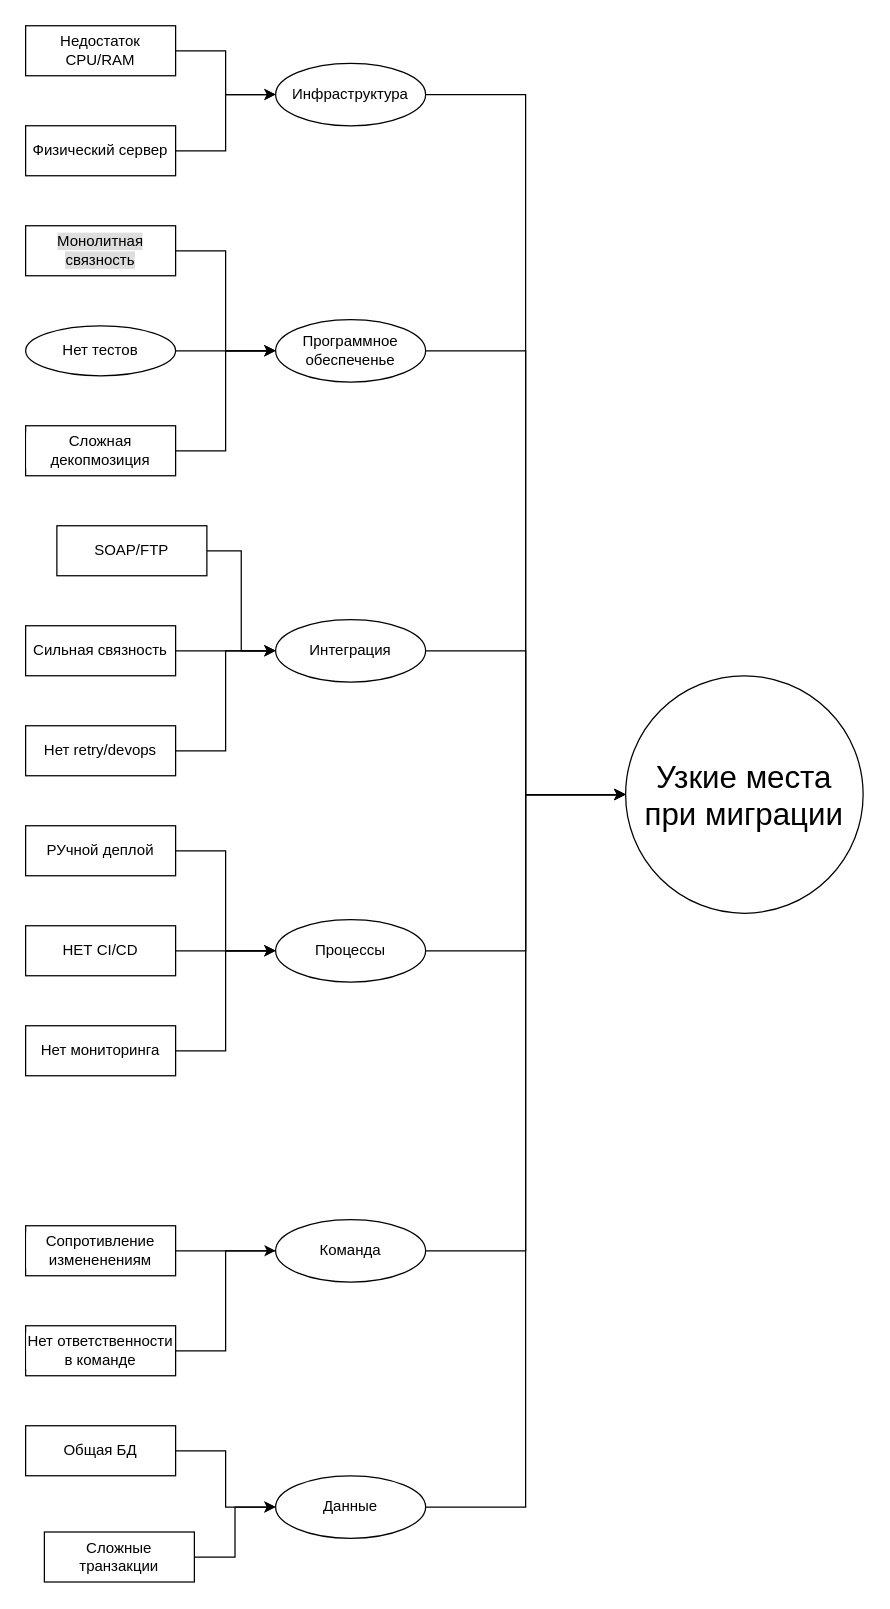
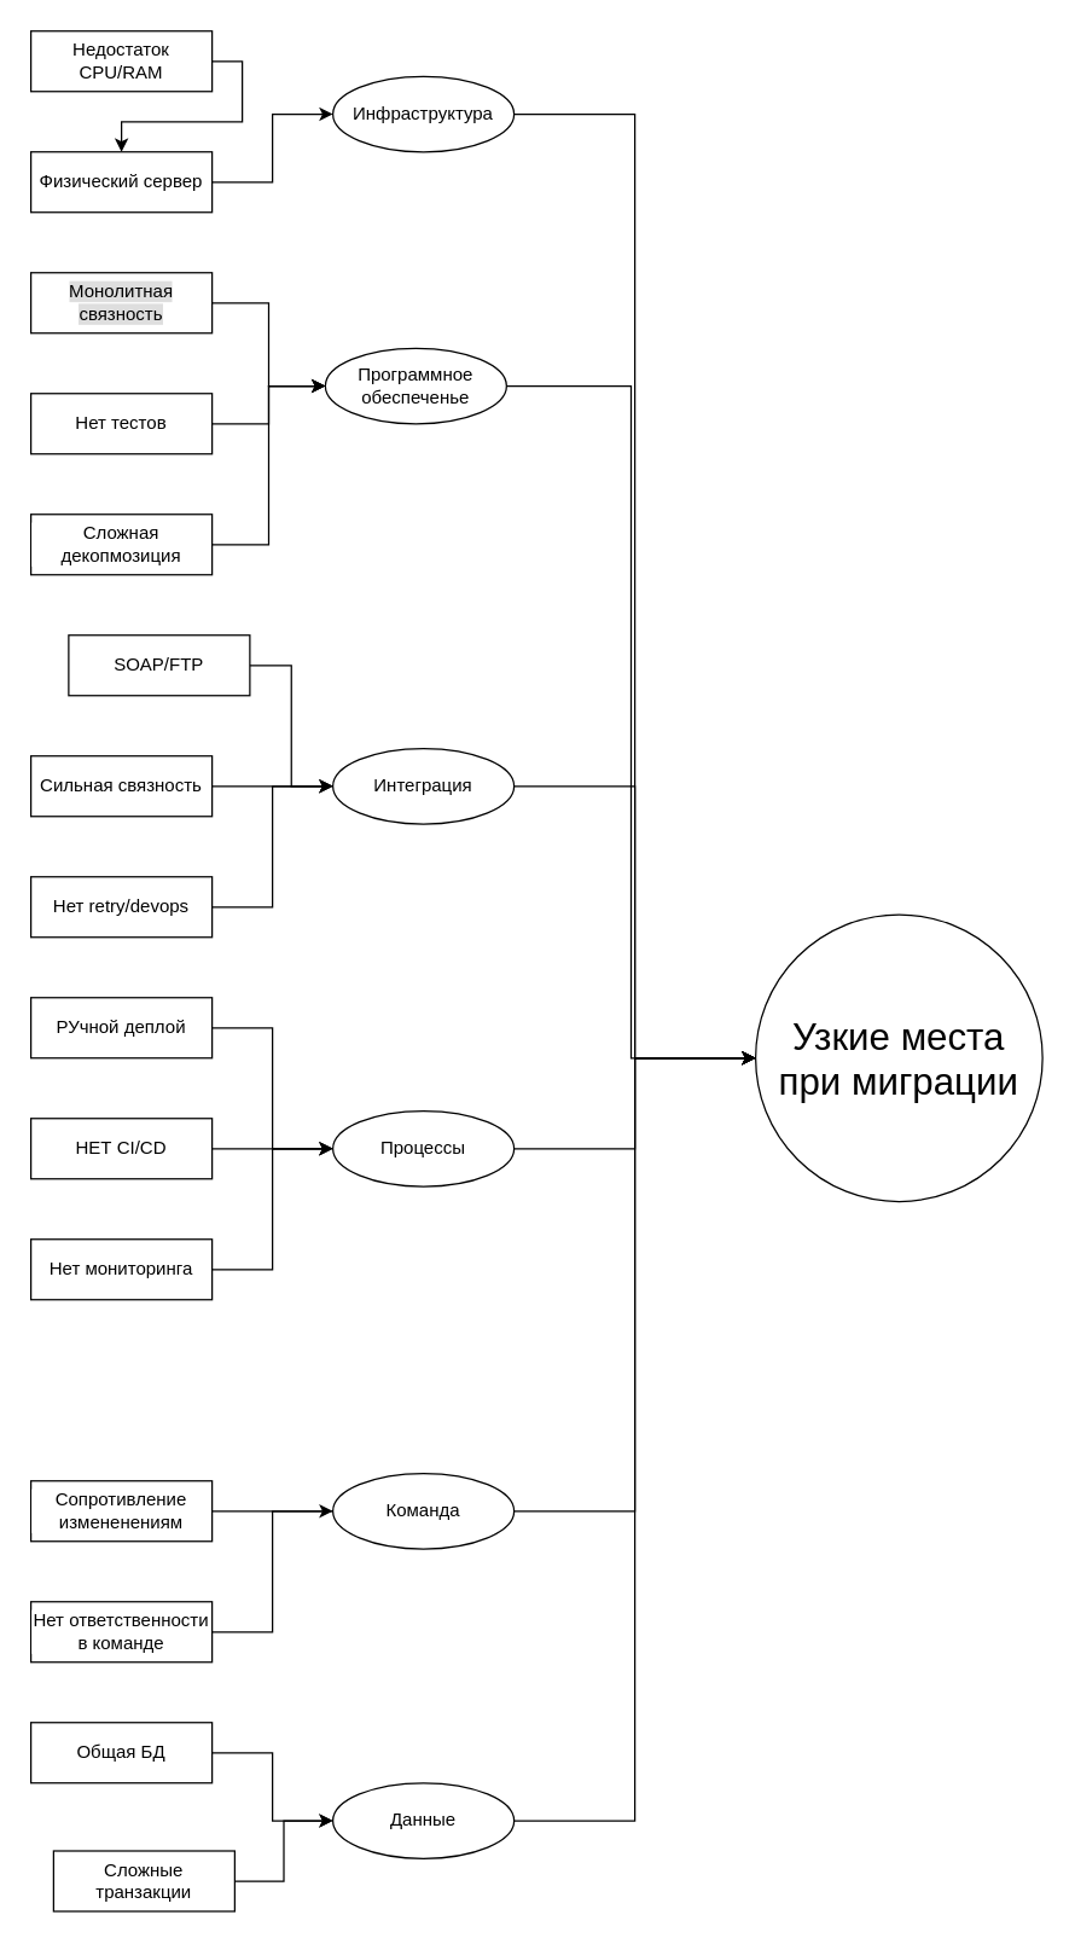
- <mxCell id="2" style="edgeStyle=orthogonalEdgeStyle;rounded=0;orthogonalLoop=1;jettySize=auto;html=1;exitX=1;exitY=0.5;exitDx=0;exitDy=0;entryX=0;entryY=0.5;entryDx=0;entryDy=0;" parent="1" source="3" target="19" edge="1"><mxGeometry relative="1" as="geometry" /></mxCell>
+ <mxCell id="2" style="edgeStyle=orthogonalEdgeStyle;rounded=0;orthogonalLoop=1;jettySize=auto;html=1;exitX=1;exitY=0.5;exitDx=0;exitDy=0;" parent="1" source="3" target="5" edge="1"><mxGeometry relative="1" as="geometry" /></mxCell>
- <mxCell id="9" value="&lt;span style=&quot;&quot;&gt;Нет тестов&lt;/span&gt;" style="ellipse;whiteSpace=wrap;html=1;labelBackgroundColor=default;" parent="1" vertex="1"><mxGeometry x="20" y="260" width="120" height="40" as="geometry" /></mxCell>
+ <mxCell id="9" value="&lt;span style=&quot;&quot;&gt;Нет тестов&lt;/span&gt;" style="rounded=0;whiteSpace=wrap;html=1;labelBackgroundColor=default;" parent="1" vertex="1"><mxGeometry x="20" y="260" width="120" height="40" as="geometry" /></mxCell>
- <mxCell id="21" value="&lt;span style=&quot;background-color: light-dark(#ffffff, var(--ge-dark-color, #121212));&quot;&gt;Программное обеспеченье&lt;/span&gt;" style="ellipse;whiteSpace=wrap;html=1;" parent="1" vertex="1"><mxGeometry x="220" y="255" width="120" height="50" as="geometry" /></mxCell>
+ <mxCell id="21" value="&lt;span style=&quot;background-color: light-dark(#ffffff, var(--ge-dark-color, #121212));&quot;&gt;Программное обеспеченье&lt;/span&gt;" style="ellipse;whiteSpace=wrap;html=1;" parent="1" vertex="1"><mxGeometry x="215" y="230" width="120" height="50" as="geometry" /></mxCell>
- <mxCell id="44" value="&lt;span style=&quot;background-color: light-dark(#ffffff, var(--ge-dark-color, #121212));&quot;&gt;&lt;font style=&quot;font-size: 25px;&quot;&gt;Узкие места при миграции&lt;/font&gt;&lt;/span&gt;" style="ellipse;whiteSpace=wrap;html=1;aspect=fixed;" parent="1" vertex="1"><mxGeometry x="500" y="540" width="190" height="190" as="geometry" /></mxCell>
+ <mxCell id="44" value="&lt;span style=&quot;background-color: light-dark(#ffffff, var(--ge-dark-color, #121212));&quot;&gt;&lt;font style=&quot;font-size: 25px;&quot;&gt;Узкие места при миграции&lt;/font&gt;&lt;/span&gt;" style="ellipse;whiteSpace=wrap;html=1;aspect=fixed;" parent="1" vertex="1"><mxGeometry x="500" y="605" width="190" height="190" as="geometry" /></mxCell>
